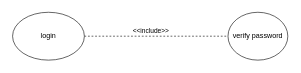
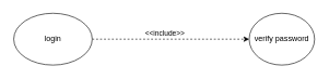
- <mxCell id="2" style="edgeStyle=orthogonalEdgeStyle;rounded=0;orthogonalLoop=1;jettySize=auto;html=1;entryX=0;entryY=0.5;entryDx=0;entryDy=0;dashed=1;endArrow=none;" edge="1" parent="1" source="4" target="5"><mxGeometry relative="1" as="geometry" /></mxCell>
+ <mxCell id="2" style="edgeStyle=orthogonalEdgeStyle;rounded=0;orthogonalLoop=1;jettySize=auto;html=1;entryX=0;entryY=0.5;entryDx=0;entryDy=0;dashed=1;" edge="1" parent="1" source="4" target="5"><mxGeometry relative="1" as="geometry" /></mxCell>
